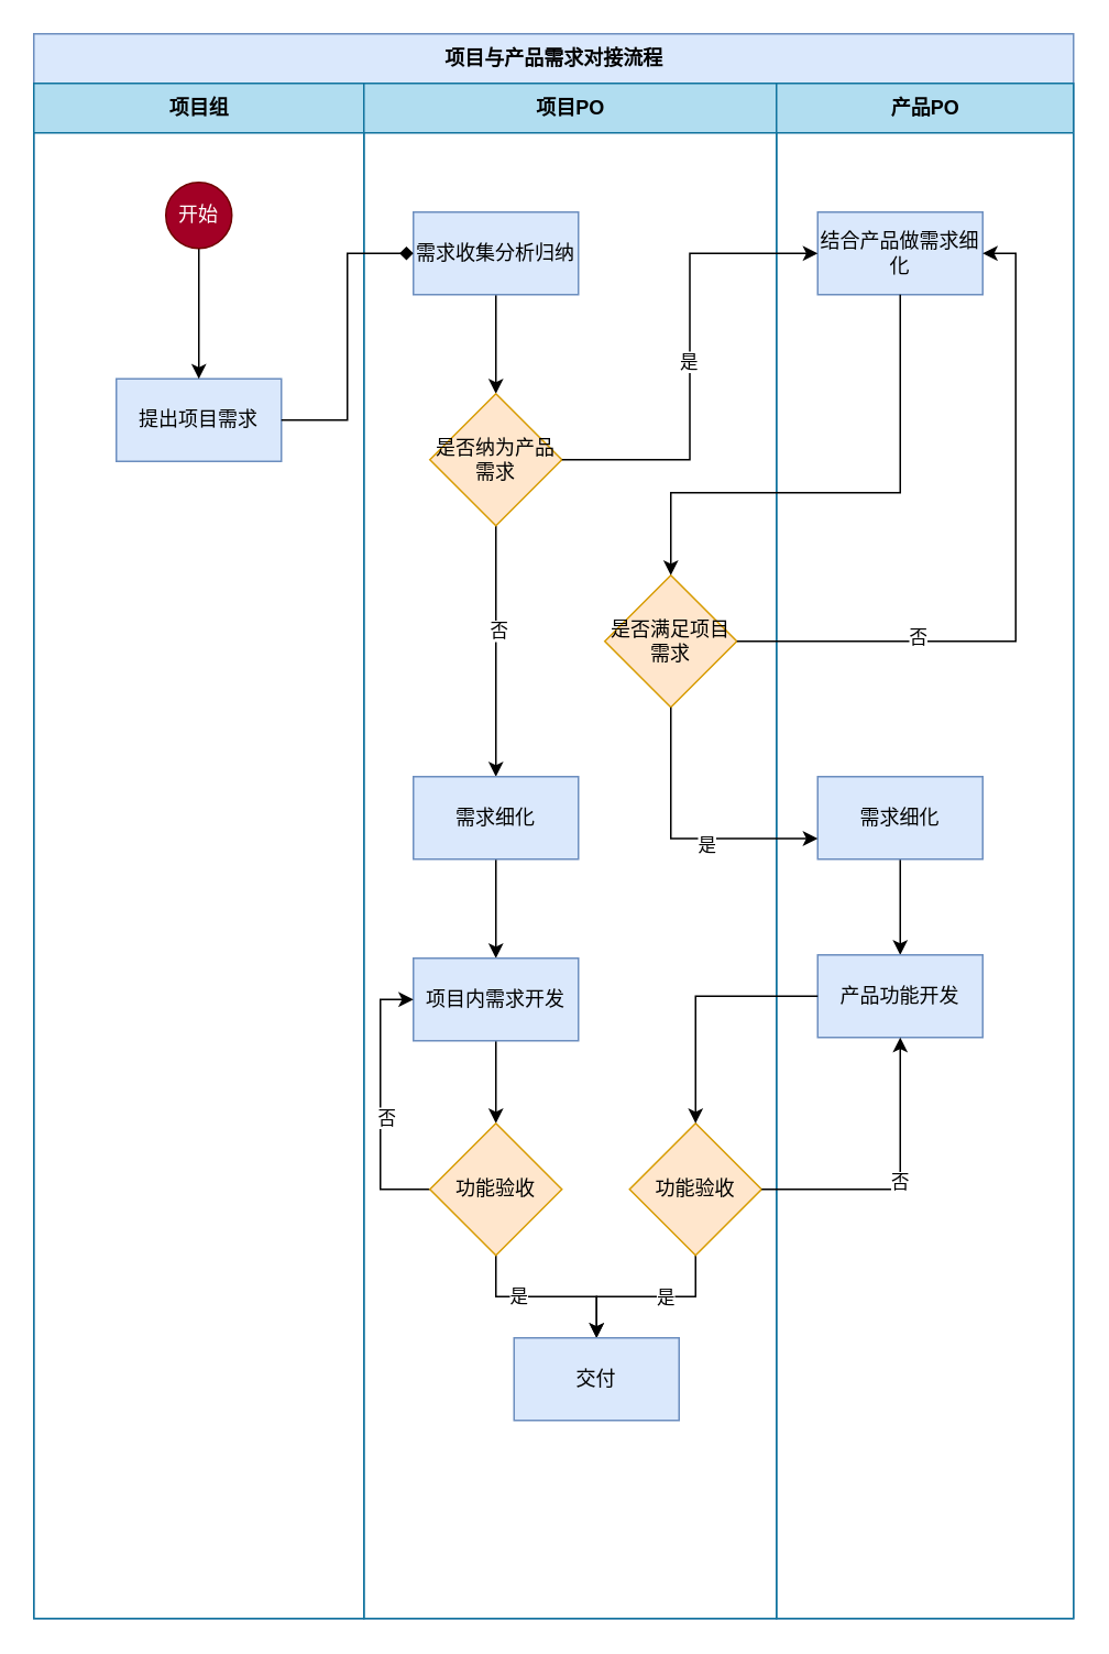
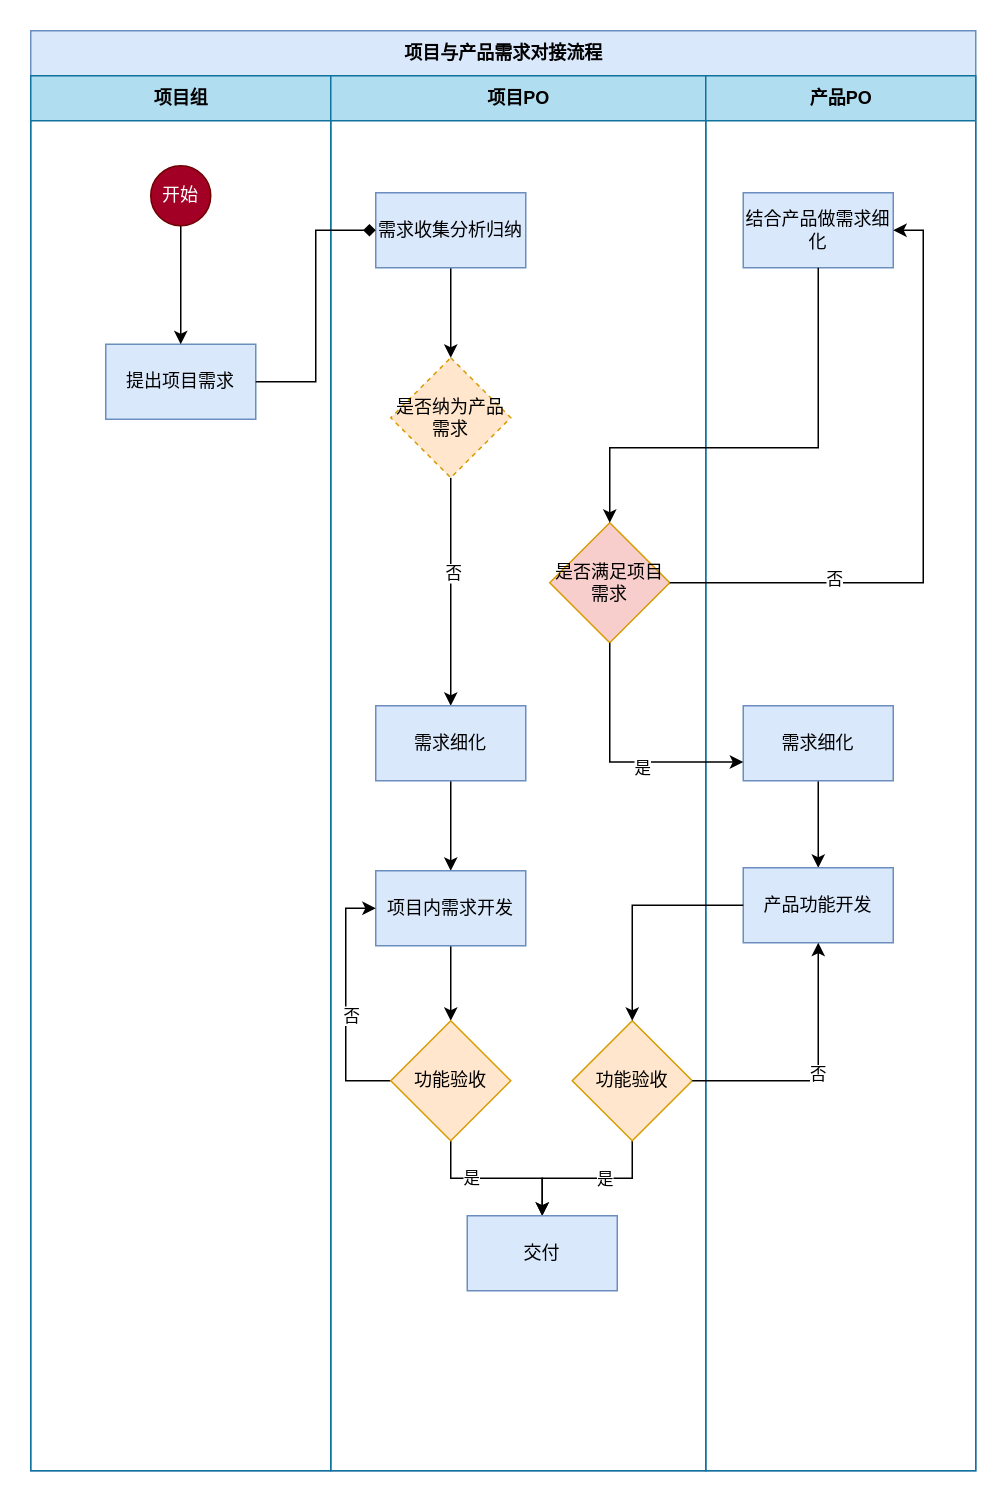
- <mxCell id="32" style="edgeStyle=orthogonalEdgeStyle;rounded=0;orthogonalLoop=1;jettySize=auto;html=1;entryX=0;entryY=0.5;entryDx=0;entryDy=0;" edge="1" parent="2" source="12" target="28"><mxGeometry relative="1" as="geometry"><mxPoint x="416" y="218" as="targetPoint" /></mxGeometry></mxCell>
- <mxCell id="33" value="是" style="edgeLabel;html=1;align=center;verticalAlign=middle;resizable=0;points=[];" vertex="1" connectable="0" parent="32"><mxGeometry x="-0.383" y="-2" relative="1" as="geometry"><mxPoint x="-3.5" y="-51.5" as="offset" /></mxGeometry></mxCell>
- <mxCell id="12" value="是否纳为产品需求" style="rhombus;whiteSpace=wrap;html=1;fillColor=#ffe6cc;strokeColor=#d79b00;" vertex="1" parent="7"><mxGeometry x="40" y="188" width="80" height="80" as="geometry" /></mxCell>
+ <mxCell id="12" value="是否纳为产品需求" style="rhombus;whiteSpace=wrap;html=1;fillColor=#ffe6cc;strokeColor=#d79b00;dashed=1;" vertex="1" parent="7"><mxGeometry x="40" y="188" width="80" height="80" as="geometry" /></mxCell>
- <mxCell id="17" value="是否满足项目需求" style="rhombus;whiteSpace=wrap;html=1;fillColor=#ffe6cc;strokeColor=#d79b00;" vertex="1" parent="7"><mxGeometry x="146" y="298" width="80" height="80" as="geometry" /></mxCell>
+ <mxCell id="17" value="是否满足项目需求" style="rhombus;whiteSpace=wrap;html=1;fillColor=#f8cecc;strokeColor=#d79b00;" vertex="1" parent="7"><mxGeometry x="146" y="298" width="80" height="80" as="geometry" /></mxCell>
